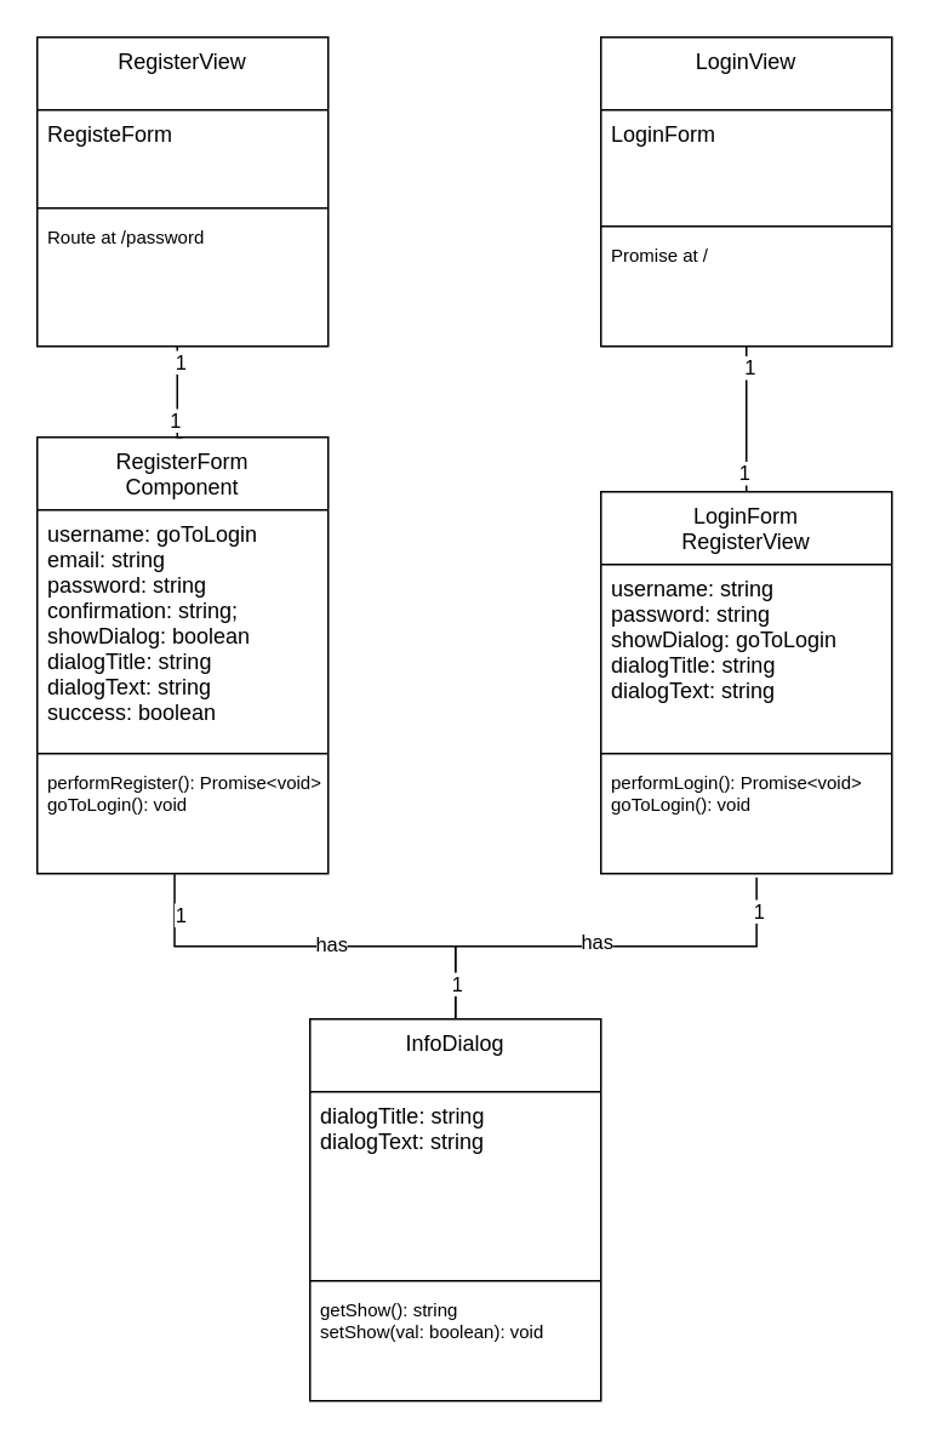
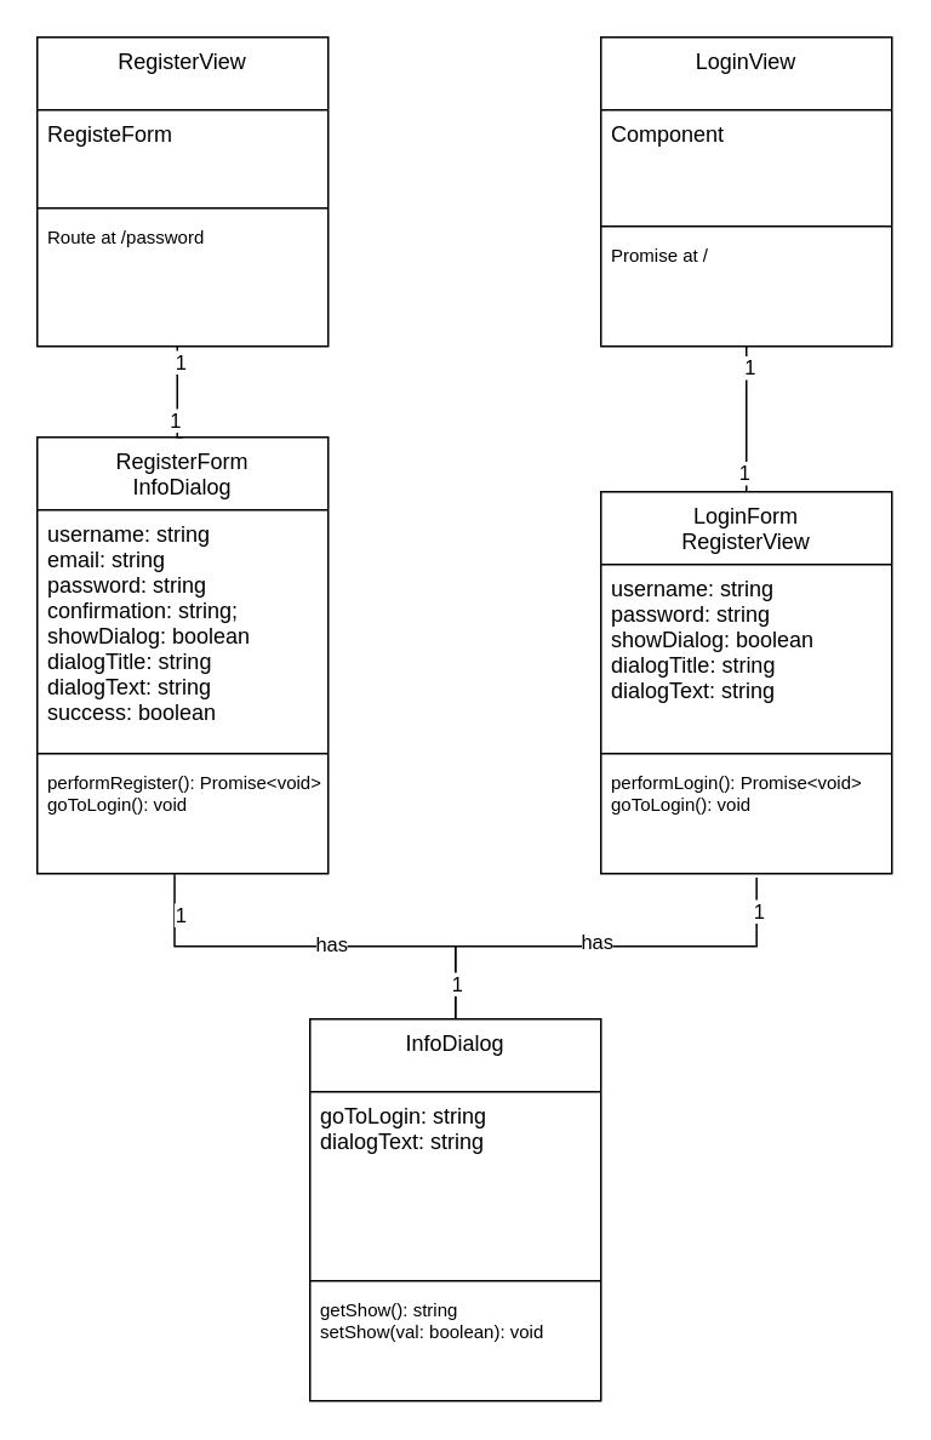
- <mxCell id="25" value="LoginForm" style="text;align=left;verticalAlign=top;spacingLeft=4;spacingRight=4;overflow=hidden;rotatable=0;points=[[0,0.5],[1,0.5]];portConstraint=eastwest;" vertex="1" parent="24"><mxGeometry y="40" width="160" height="60" as="geometry" /></mxCell>
+ <mxCell id="25" value="Component" style="text;align=left;verticalAlign=top;spacingLeft=4;spacingRight=4;overflow=hidden;rotatable=0;points=[[0,0.5],[1,0.5]];portConstraint=eastwest;" vertex="1" parent="24"><mxGeometry y="40" width="160" height="60" as="geometry" /></mxCell>
- <mxCell id="2" value="RegisterForm&#10;Component" style="swimlane;fontStyle=0;align=center;verticalAlign=top;childLayout=stackLayout;horizontal=1;startSize=40;horizontalStack=0;resizeParent=1;resizeLast=0;collapsible=1;marginBottom=0;rounded=0;shadow=0;strokeWidth=1;" parent="1" vertex="1"><mxGeometry x="20" y="240" width="160" height="240" as="geometry"><mxRectangle x="230" y="140" width="160" height="26" as="alternateBounds" /></mxGeometry></mxCell>
+ <mxCell id="2" value="RegisterForm&#10;InfoDialog" style="swimlane;fontStyle=0;align=center;verticalAlign=top;childLayout=stackLayout;horizontal=1;startSize=40;horizontalStack=0;resizeParent=1;resizeLast=0;collapsible=1;marginBottom=0;rounded=0;shadow=0;strokeWidth=1;" parent="1" vertex="1"><mxGeometry x="20" y="240" width="160" height="240" as="geometry"><mxRectangle x="230" y="140" width="160" height="26" as="alternateBounds" /></mxGeometry></mxCell>
- <mxCell id="3" value="  username: goToLogin&#10;  email: string&#10;  password: string&#10;  confirmation: string;&#10;  showDialog: boolean&#10;  dialogTitle: string&#10;  dialogText: string&#10;  success: boolean&#10;" style="text;align=left;verticalAlign=top;spacingLeft=4;spacingRight=4;overflow=hidden;rotatable=0;points=[[0,0.5],[1,0.5]];portConstraint=eastwest;" parent="2" vertex="1"><mxGeometry y="40" width="160" height="130" as="geometry" /></mxCell>
+ <mxCell id="3" value="  username: string&#10;  email: string&#10;  password: string&#10;  confirmation: string;&#10;  showDialog: boolean&#10;  dialogTitle: string&#10;  dialogText: string&#10;  success: boolean&#10;" style="text;align=left;verticalAlign=top;spacingLeft=4;spacingRight=4;overflow=hidden;rotatable=0;points=[[0,0.5],[1,0.5]];portConstraint=eastwest;" parent="2" vertex="1"><mxGeometry y="40" width="160" height="130" as="geometry" /></mxCell>
- <mxCell id="21" value="  username: string&#10;  password: string&#10;  showDialog: goToLogin&#10;  dialogTitle: string&#10;  dialogText: string&#10;&#10;" style="text;align=left;verticalAlign=top;spacingLeft=4;spacingRight=4;overflow=hidden;rotatable=0;points=[[0,0.5],[1,0.5]];portConstraint=eastwest;" vertex="1" parent="20"><mxGeometry y="40" width="160" height="100" as="geometry" /></mxCell>
+ <mxCell id="21" value="  username: string&#10;  password: string&#10;  showDialog: boolean&#10;  dialogTitle: string&#10;  dialogText: string&#10;&#10;" style="text;align=left;verticalAlign=top;spacingLeft=4;spacingRight=4;overflow=hidden;rotatable=0;points=[[0,0.5],[1,0.5]];portConstraint=eastwest;" vertex="1" parent="20"><mxGeometry y="40" width="160" height="100" as="geometry" /></mxCell>
- <mxCell id="14" value="dialogTitle: string&#10;  dialogText: string&#10;&#10;" style="text;align=left;verticalAlign=top;spacingLeft=4;spacingRight=4;overflow=hidden;rotatable=0;points=[[0,0.5],[1,0.5]];portConstraint=eastwest;" vertex="1" parent="13"><mxGeometry y="40" width="160" height="100" as="geometry" /></mxCell>
+ <mxCell id="14" value="goToLogin: string&#10;  dialogText: string&#10;&#10;" style="text;align=left;verticalAlign=top;spacingLeft=4;spacingRight=4;overflow=hidden;rotatable=0;points=[[0,0.5],[1,0.5]];portConstraint=eastwest;" vertex="1" parent="13"><mxGeometry y="40" width="160" height="100" as="geometry" /></mxCell>
